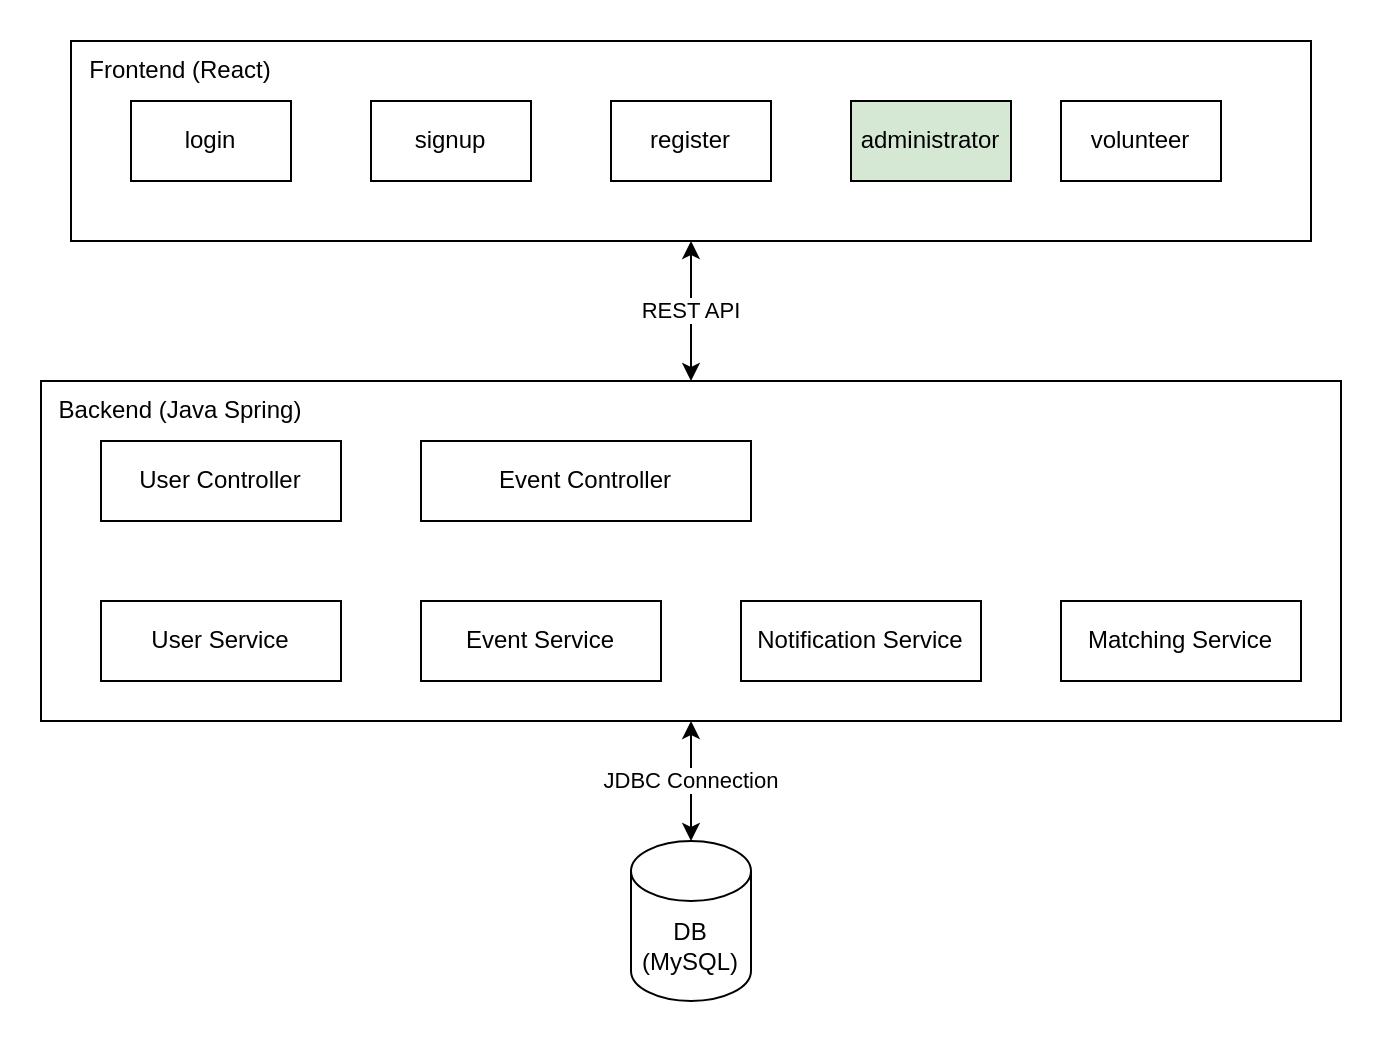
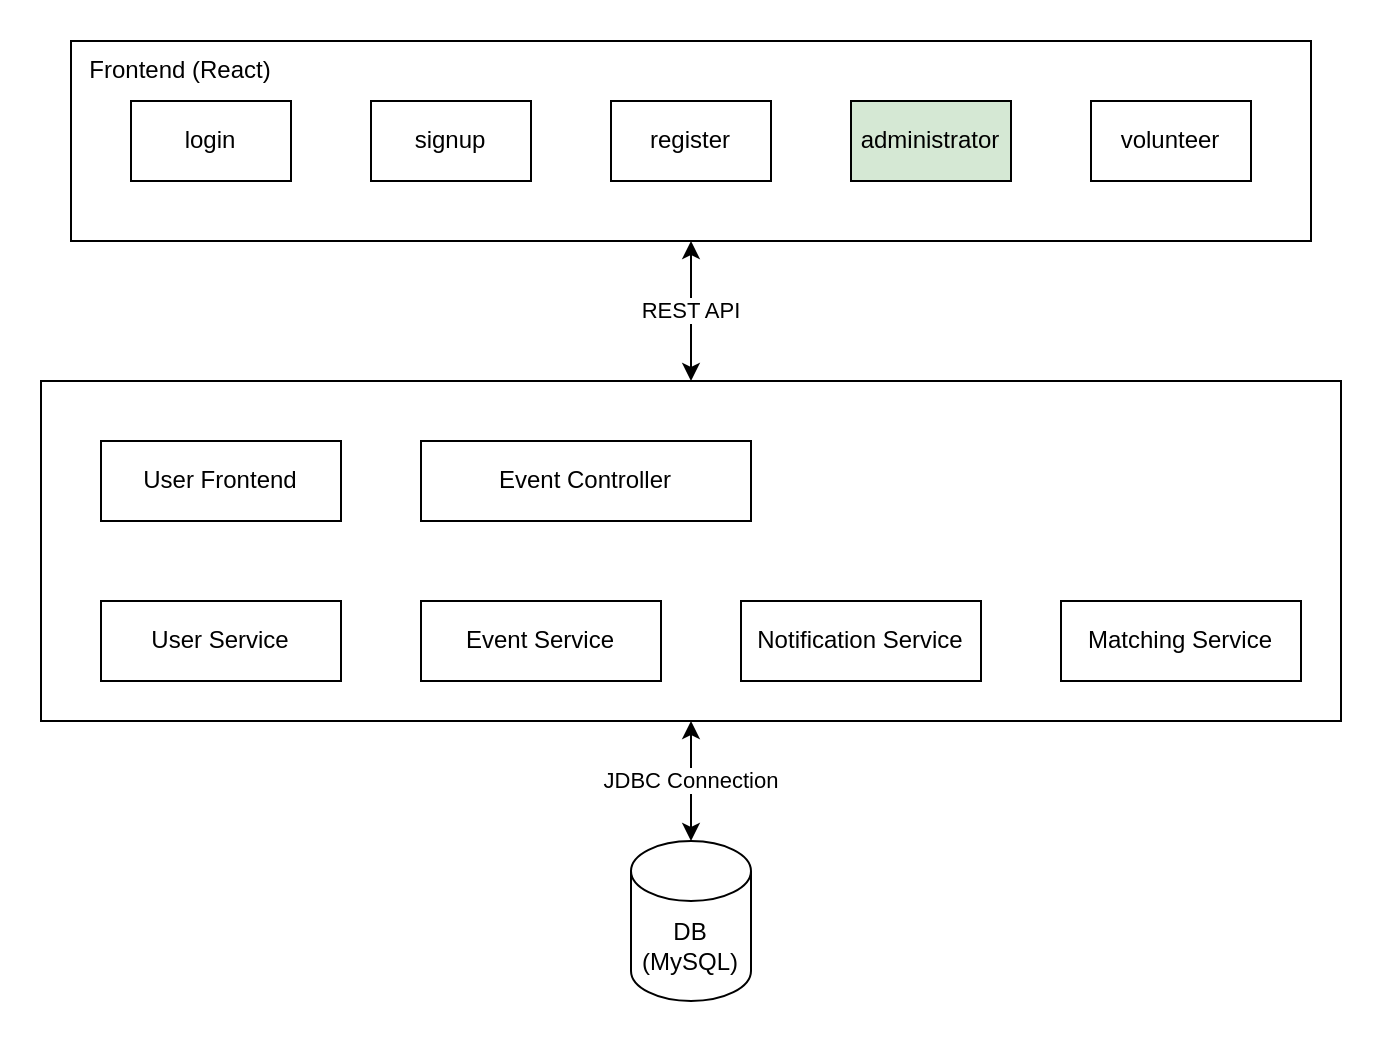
- <mxCell id="10" value="volunteer" style="rounded=0;whiteSpace=wrap;html=1;" parent="1" vertex="1"><mxGeometry x="530" y="50" width="80" height="40" as="geometry" /></mxCell>
+ <mxCell id="10" value="volunteer" style="rounded=0;whiteSpace=wrap;html=1;" parent="1" vertex="1"><mxGeometry x="545" y="50" width="80" height="40" as="geometry" /></mxCell>
- <mxCell id="19" value="Backend (Java Spring)" style="text;html=1;strokeColor=none;fillColor=none;align=center;verticalAlign=middle;whiteSpace=wrap;rounded=0;" parent="1" vertex="1"><mxGeometry x="25" y="190" width="130" height="30" as="geometry" /></mxCell>
- <mxCell id="11" value="User Controller" style="rounded=0;whiteSpace=wrap;html=1;" parent="1" vertex="1"><mxGeometry x="50" y="220" width="120" height="40" as="geometry" /></mxCell>
+ <mxCell id="11" value="User Frontend" style="rounded=0;whiteSpace=wrap;html=1;" parent="1" vertex="1"><mxGeometry x="50" y="220" width="120" height="40" as="geometry" /></mxCell>
